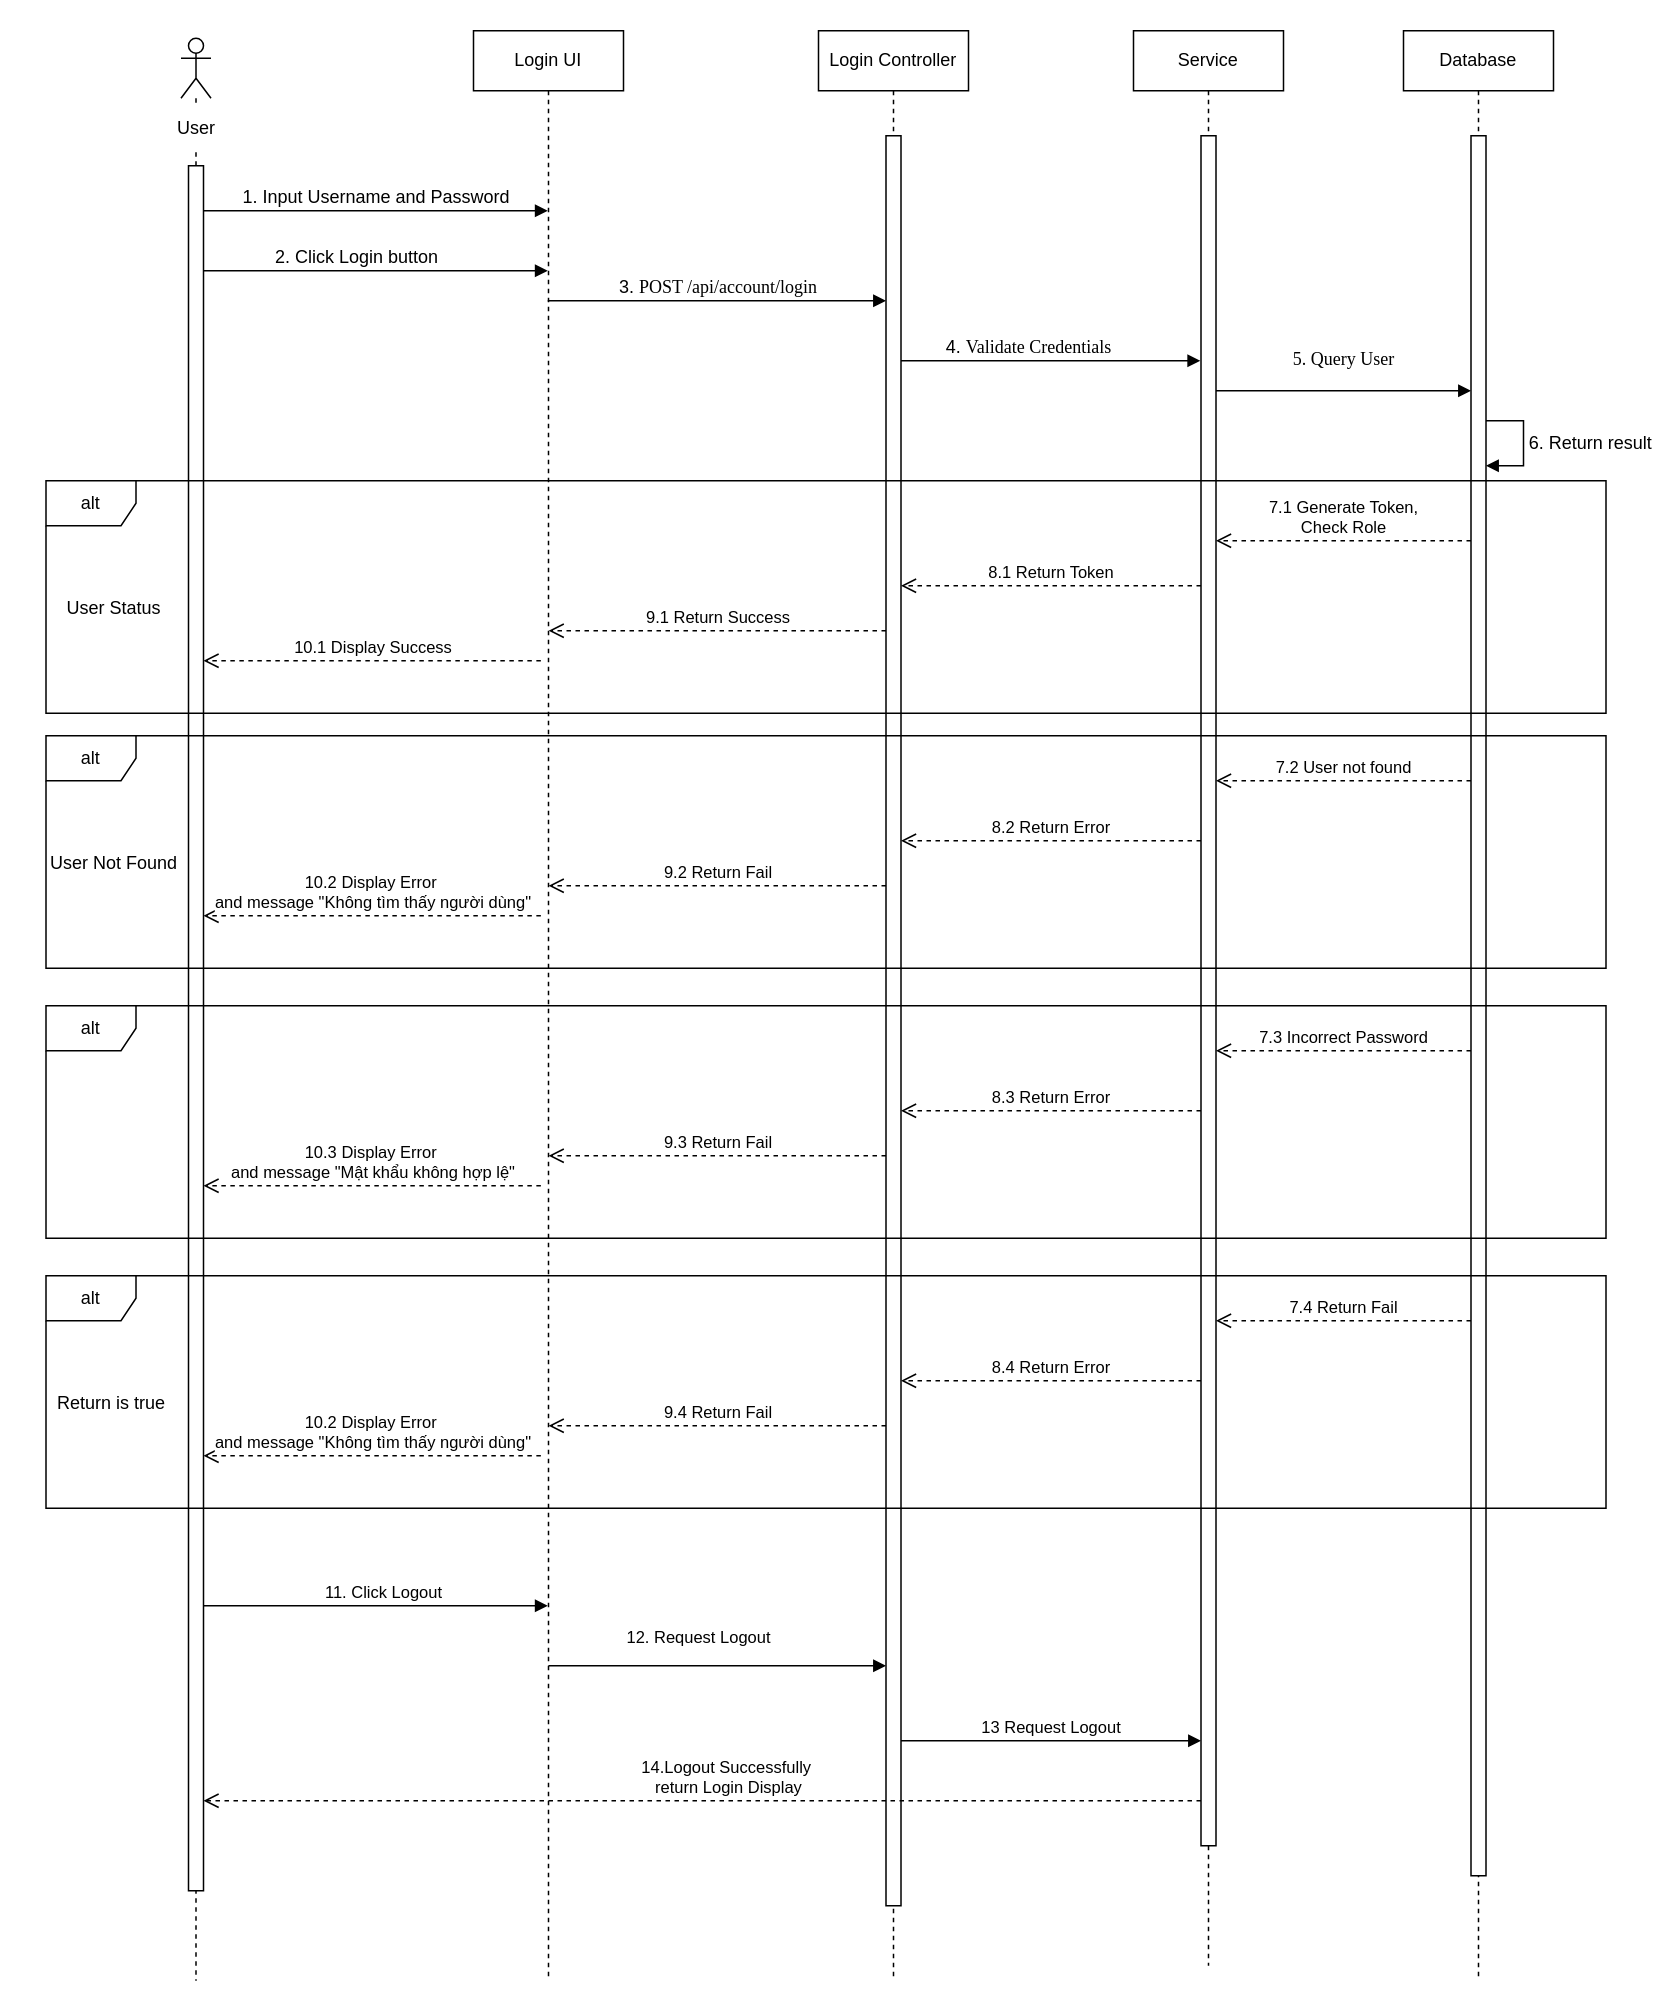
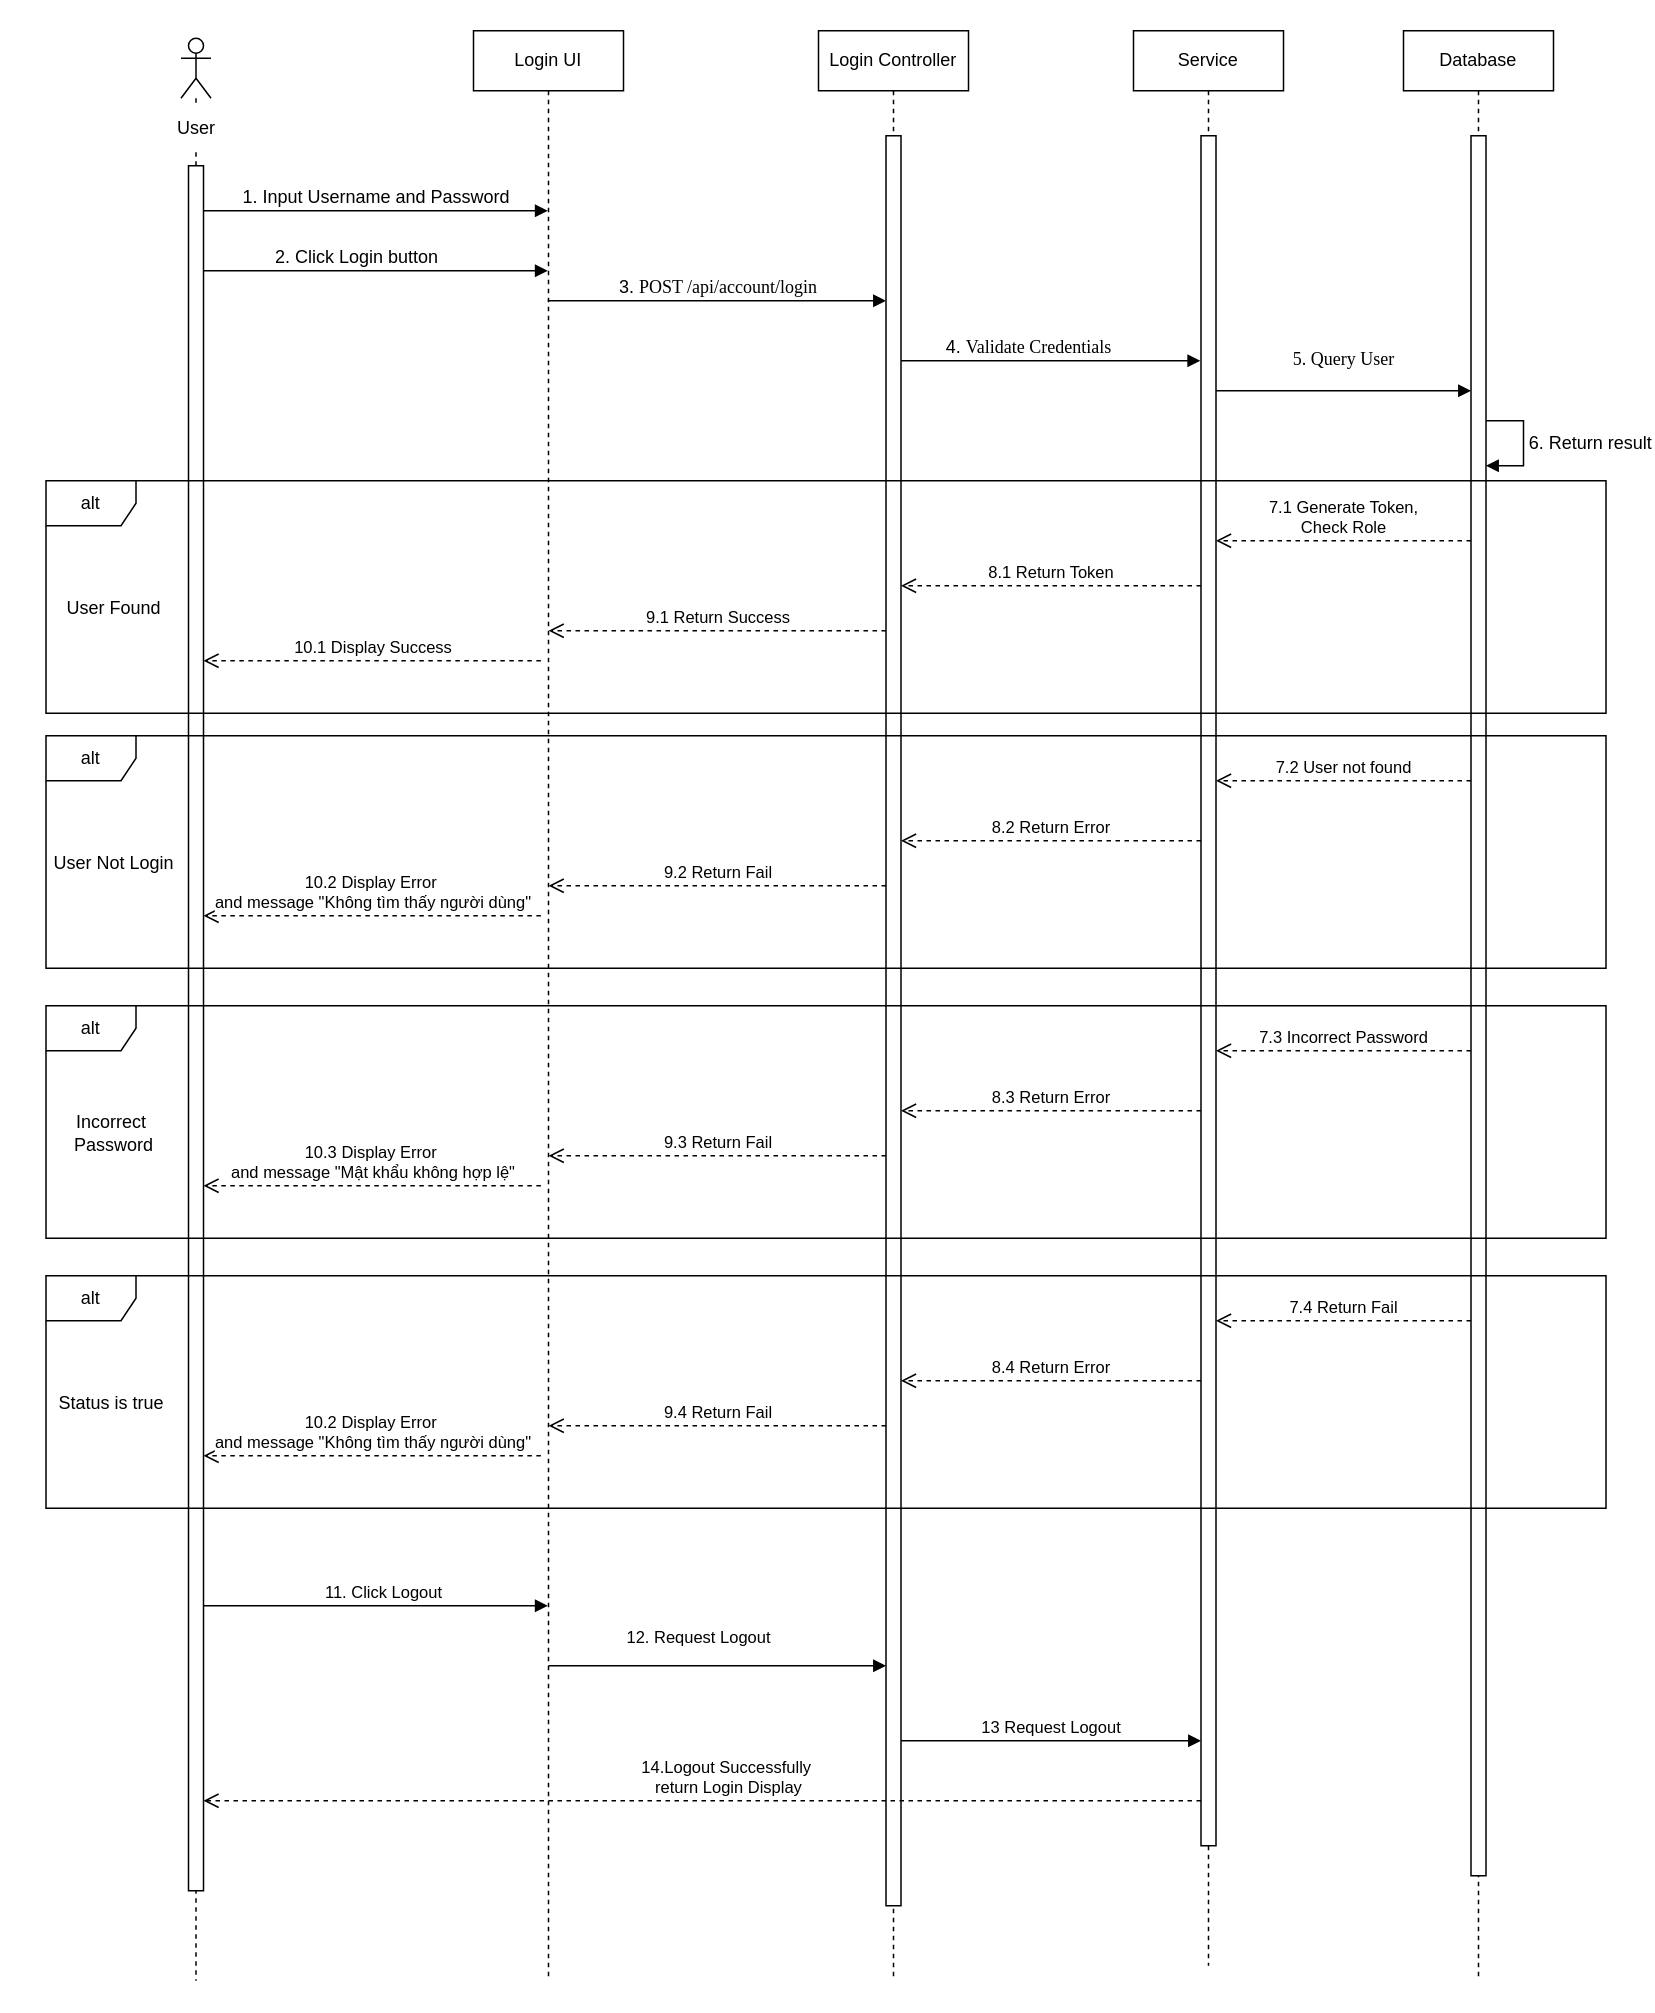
- <mxCell id="18" value="User Status" style="text;html=1;align=center;verticalAlign=middle;resizable=0;points=[];autosize=1;strokeColor=none;fillColor=none;" vertex="1" parent="1"><mxGeometry x="30" y="390" width="90" height="30" as="geometry" /></mxCell>
+ <mxCell id="18" value="User Found" style="text;html=1;align=center;verticalAlign=middle;resizable=0;points=[];autosize=1;strokeColor=none;fillColor=none;" vertex="1" parent="1"><mxGeometry x="30" y="390" width="90" height="30" as="geometry" /></mxCell>
- <mxCell id="24" value="User Not Found" style="text;html=1;align=center;verticalAlign=middle;resizable=0;points=[];autosize=1;strokeColor=none;fillColor=none;" vertex="1" parent="1"><mxGeometry x="20" y="560" width="110" height="30" as="geometry" /></mxCell>
+ <mxCell id="24" value="User Not Login" style="text;html=1;align=center;verticalAlign=middle;resizable=0;points=[];autosize=1;strokeColor=none;fillColor=none;" vertex="1" parent="1"><mxGeometry x="20" y="560" width="110" height="30" as="geometry" /></mxCell>
+ <mxCell id="35" value="Incorrect&amp;nbsp;&lt;div&gt;Password&lt;/div&gt;" style="text;html=1;align=center;verticalAlign=middle;resizable=0;points=[];autosize=1;strokeColor=none;fillColor=none;" vertex="1" parent="1"><mxGeometry x="35" y="735" width="80" height="40" as="geometry" /></mxCell>
- <mxCell id="41" value="Return is true&amp;nbsp;" style="text;html=1;align=center;verticalAlign=middle;resizable=0;points=[];autosize=1;strokeColor=none;fillColor=none;" vertex="1" parent="1"><mxGeometry x="25" y="920" width="100" height="30" as="geometry" /></mxCell>
+ <mxCell id="41" value="Status is true&amp;nbsp;" style="text;html=1;align=center;verticalAlign=middle;resizable=0;points=[];autosize=1;strokeColor=none;fillColor=none;" vertex="1" parent="1"><mxGeometry x="25" y="920" width="100" height="30" as="geometry" /></mxCell>
